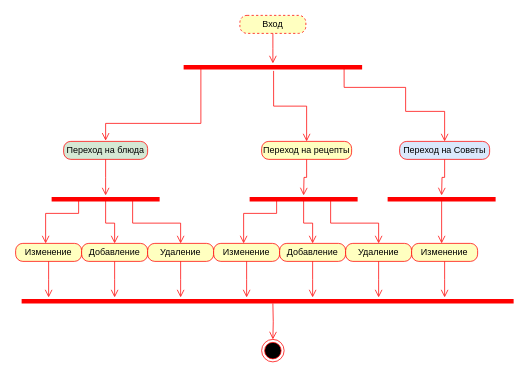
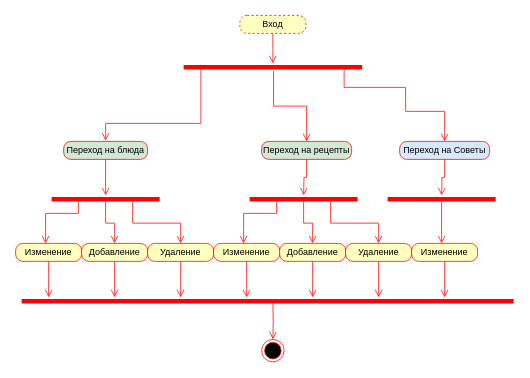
- <mxCell id="19" value="Переход на рецепты" style="rounded=1;whiteSpace=wrap;html=1;arcSize=40;fontColor=#000000;fillColor=#ffffc0;strokeColor=#ff0000;" vertex="1" parent="1"><mxGeometry x="348" y="188" width="120" height="24" as="geometry" /></mxCell>
+ <mxCell id="19" value="Переход на рецепты" style="rounded=1;whiteSpace=wrap;html=1;arcSize=40;fontColor=#000000;fillColor=#d5e8d4;strokeColor=#ff0000;" vertex="1" parent="1"><mxGeometry x="348" y="188" width="120" height="24" as="geometry" /></mxCell>
